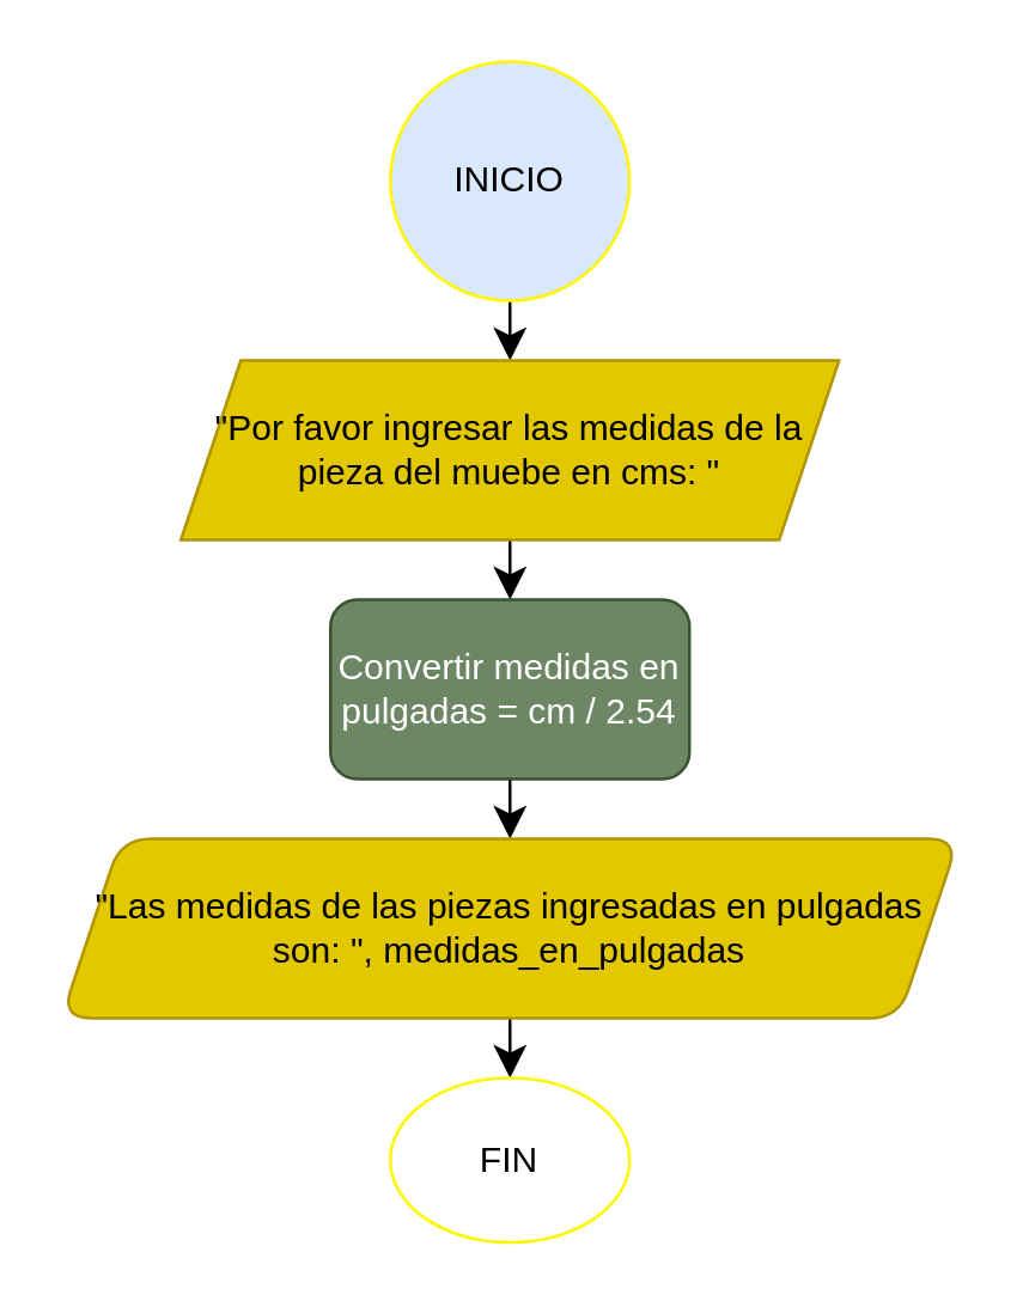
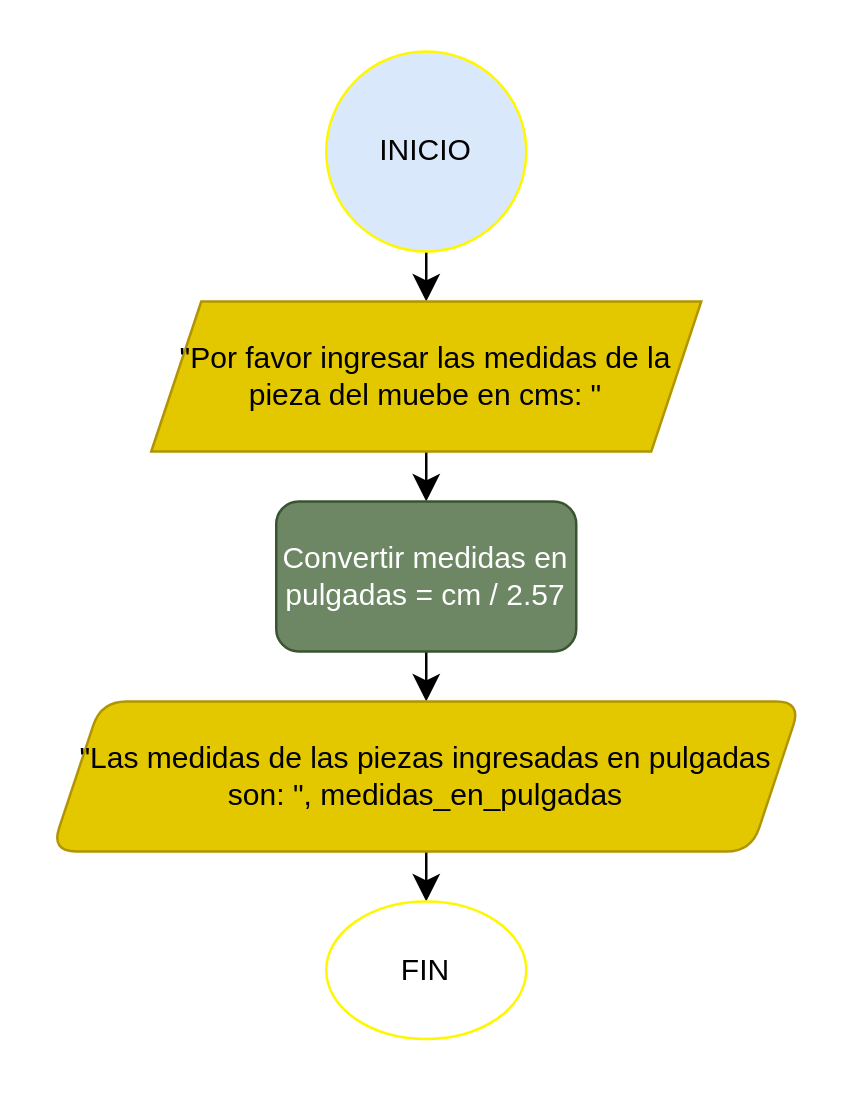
- <mxCell id="7" value="Convertir medidas en pulgadas = cm / 2.54" style="rounded=1;whiteSpace=wrap;html=1;fillColor=#6d8764;fontColor=#ffffff;strokeColor=#3A5431;" vertex="1" parent="1"><mxGeometry x="110" y="200" width="120" height="60" as="geometry" /></mxCell>
+ <mxCell id="7" value="Convertir medidas en pulgadas = cm / 2.57" style="rounded=1;whiteSpace=wrap;html=1;fillColor=#6d8764;fontColor=#ffffff;strokeColor=#3A5431;" vertex="1" parent="1"><mxGeometry x="110" y="200" width="120" height="60" as="geometry" /></mxCell>
